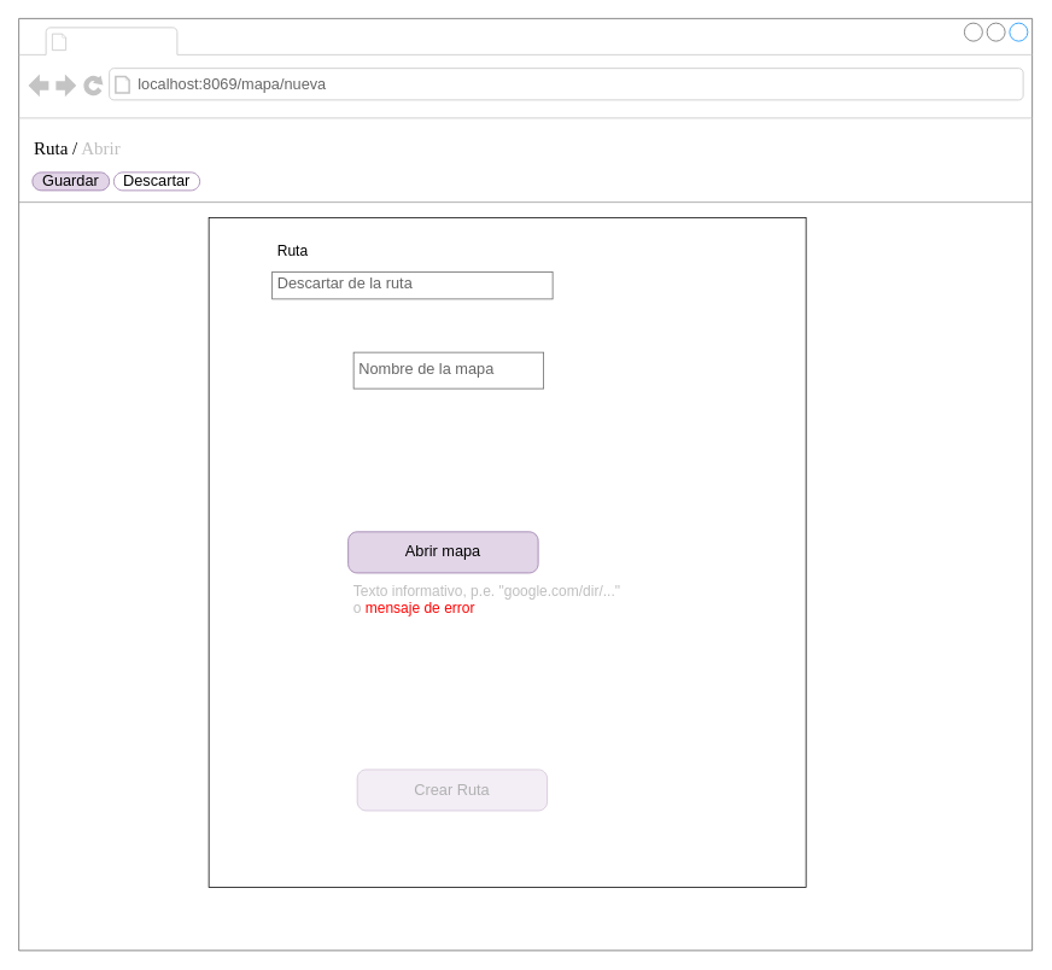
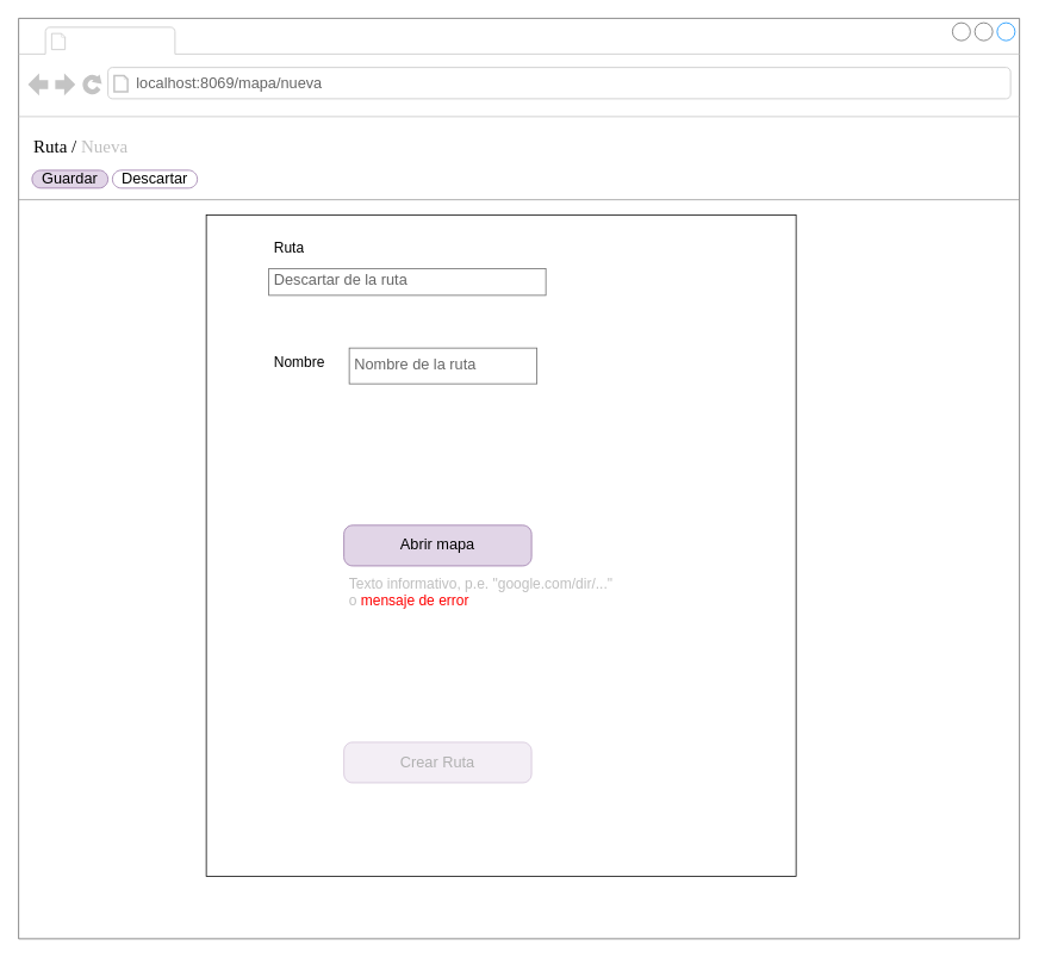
- <mxCell id="4" value="&lt;font style=&quot;font-size: 20px;&quot;&gt;Ruta / &lt;font style=&quot;color: light-dark(rgb(191, 191, 191), rgb(237, 237, 237));&quot;&gt;Abrir&lt;/font&gt;&lt;/font&gt;" style="text;html=1;points=[];align=left;verticalAlign=top;spacingTop=-4;fontSize=30;fontFamily=Verdana" parent="2" vertex="1"><mxGeometry x="15" y="120" width="340" height="50" as="geometry" /></mxCell>
+ <mxCell id="4" value="&lt;font style=&quot;font-size: 20px;&quot;&gt;Ruta / &lt;font style=&quot;color: light-dark(rgb(191, 191, 191), rgb(237, 237, 237));&quot;&gt;Nueva&lt;/font&gt;&lt;/font&gt;" style="text;html=1;points=[];align=left;verticalAlign=top;spacingTop=-4;fontSize=30;fontFamily=Verdana" parent="2" vertex="1"><mxGeometry x="15" y="120" width="340" height="50" as="geometry" /></mxCell>
+ <mxCell id="11" value="&lt;font style=&quot;font-size: 16px;&quot;&gt;Nombre&lt;/font&gt;" style="text;strokeColor=none;fillColor=none;align=left;verticalAlign=top;spacingLeft=4;spacingRight=4;overflow=hidden;rotatable=0;points=[[0,0.5],[1,0.5]];portConstraint=eastwest;whiteSpace=wrap;html=1;" parent="2" vertex="1"><mxGeometry x="280" y="369" width="90" height="26" as="geometry" /></mxCell>
- <mxCell id="12" value="Nombre de la mapa" style="strokeWidth=1;shadow=0;dashed=0;align=center;html=1;shape=mxgraph.mockup.text.textBox;fontColor=#666666;align=left;fontSize=17;spacingLeft=4;spacingTop=-3;whiteSpace=wrap;strokeColor=#666666;mainText=" vertex="1" parent="2"><mxGeometry x="370" y="369" width="210" height="40" as="geometry" /></mxCell>
+ <mxCell id="12" value="Nombre de la ruta" style="strokeWidth=1;shadow=0;dashed=0;align=center;html=1;shape=mxgraph.mockup.text.textBox;fontColor=#666666;align=left;fontSize=17;spacingLeft=4;spacingTop=-3;whiteSpace=wrap;strokeColor=#666666;mainText=" vertex="1" parent="2"><mxGeometry x="370" y="369" width="210" height="40" as="geometry" /></mxCell>
- <mxCell id="15" value="&lt;font style=&quot;color: light-dark(rgb(176, 176, 176), rgb(237, 237, 237));&quot;&gt;Crear Ruta&lt;/font&gt;" style="strokeWidth=1;shadow=0;dashed=0;align=center;html=1;shape=mxgraph.mockup.buttons.button;strokeColor=#9673a6;mainText=;buttonStyle=round;fontSize=17;fontStyle=0;fillColor=#e1d5e7;whiteSpace=wrap;rounded=0;labelBackgroundColor=none;opacity=40;" vertex="1" parent="2"><mxGeometry x="374" y="830" width="210" height="45.5" as="geometry" /></mxCell>
+ <mxCell id="15" value="&lt;font style=&quot;color: light-dark(rgb(176, 176, 176), rgb(237, 237, 237));&quot;&gt;Crear Ruta&lt;/font&gt;" style="strokeWidth=1;shadow=0;dashed=0;align=center;html=1;shape=mxgraph.mockup.buttons.button;strokeColor=#9673a6;mainText=;buttonStyle=round;fontSize=17;fontStyle=0;fillColor=#e1d5e7;whiteSpace=wrap;rounded=0;labelBackgroundColor=none;opacity=40;" vertex="1" parent="2"><mxGeometry x="364" y="810" width="210" height="45.5" as="geometry" /></mxCell>
